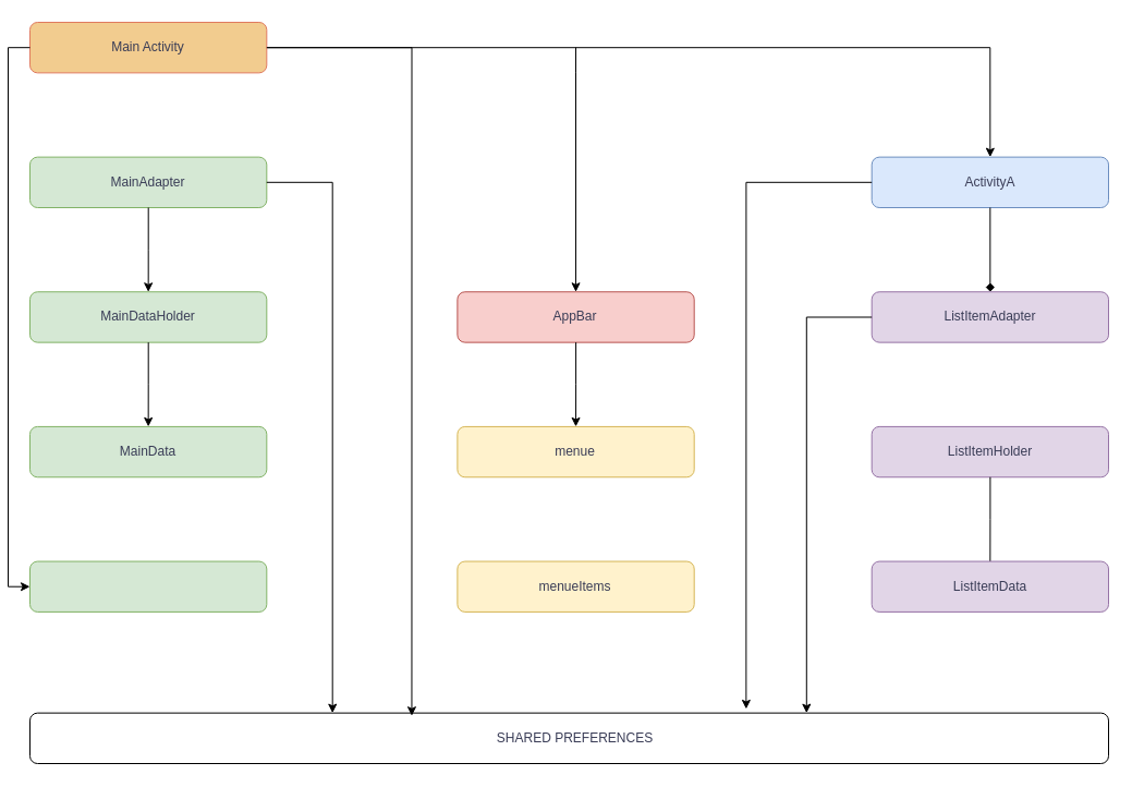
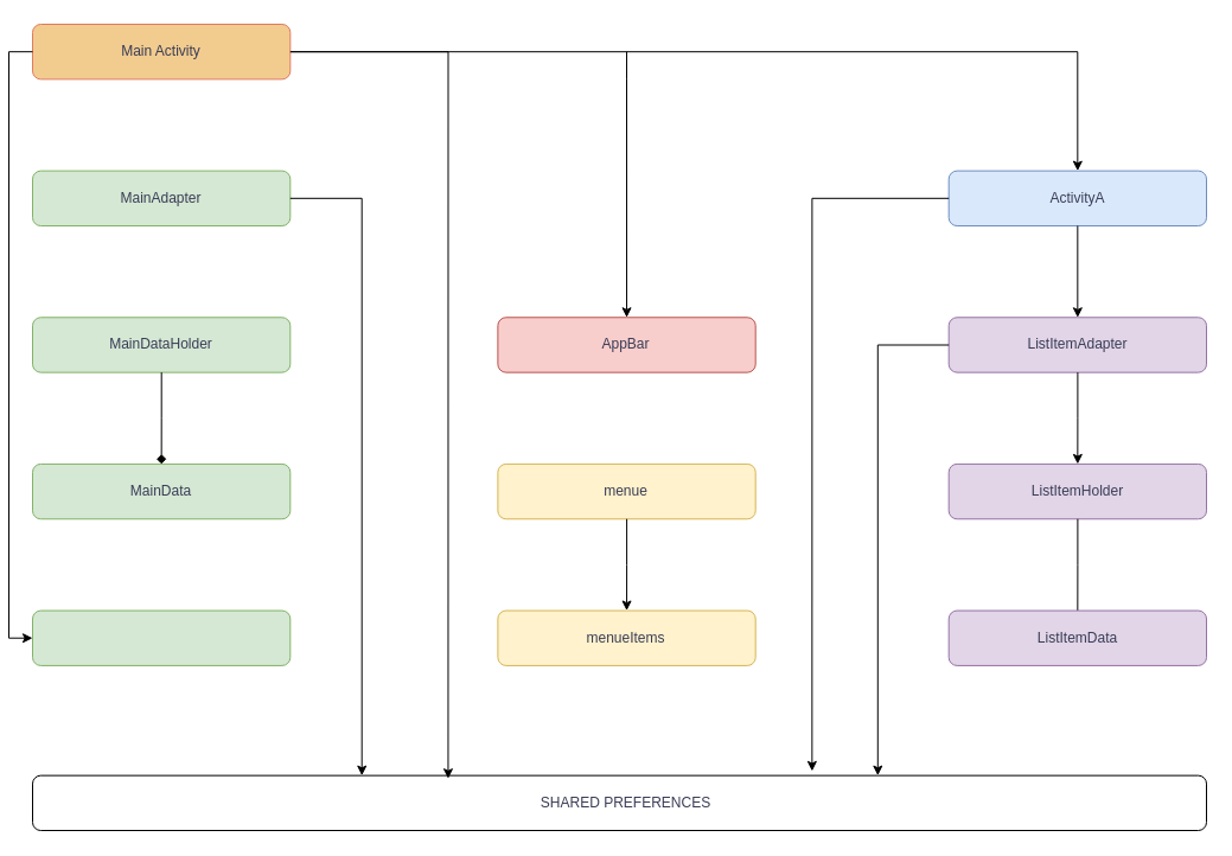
- <mxCell id="15" style="edgeStyle=orthogonalEdgeStyle;rounded=0;orthogonalLoop=1;jettySize=auto;html=1;entryX=0.5;entryY=0;entryDx=0;entryDy=0;" edge="1" parent="2" source="16" target="19"><mxGeometry relative="1" as="geometry" /></mxCell>
- <mxCell id="12" style="edgeStyle=orthogonalEdgeStyle;rounded=0;orthogonalLoop=1;jettySize=auto;html=1;endArrow=diamond;" edge="1" parent="2" source="13" target="30"><mxGeometry relative="1" as="geometry" /></mxCell>
+ <mxCell id="12" style="edgeStyle=orthogonalEdgeStyle;rounded=0;orthogonalLoop=1;jettySize=auto;html=1;" edge="1" parent="2" source="13" target="30"><mxGeometry relative="1" as="geometry" /></mxCell>
- <mxCell id="9" style="edgeStyle=orthogonalEdgeStyle;rounded=0;orthogonalLoop=1;jettySize=auto;html=1;entryX=0.5;entryY=0;entryDx=0;entryDy=0;" edge="1" parent="2" source="10" target="25"><mxGeometry relative="1" as="geometry" /></mxCell>
+ <mxCell id="29" style="edgeStyle=orthogonalEdgeStyle;rounded=0;orthogonalLoop=1;jettySize=auto;html=1;entryX=0.5;entryY=0;entryDx=0;entryDy=0;" edge="1" parent="2" source="30" target="33"><mxGeometry relative="1" as="geometry" /></mxCell>
- <mxCell id="18" style="edgeStyle=orthogonalEdgeStyle;rounded=0;orthogonalLoop=1;jettySize=auto;html=1;entryX=0.5;entryY=0;entryDx=0;entryDy=0;" edge="1" parent="2" source="19" target="21"><mxGeometry relative="1" as="geometry" /></mxCell>
+ <mxCell id="18" style="edgeStyle=orthogonalEdgeStyle;rounded=0;orthogonalLoop=1;jettySize=auto;html=1;entryX=0.5;entryY=0;entryDx=0;entryDy=0;endArrow=diamond;" edge="1" parent="2" source="19" target="21"><mxGeometry relative="1" as="geometry" /></mxCell>
+ <mxCell id="24" style="edgeStyle=orthogonalEdgeStyle;rounded=0;orthogonalLoop=1;jettySize=auto;html=1;entryX=0.5;entryY=0;entryDx=0;entryDy=0;" edge="1" parent="2" source="25" target="27"><mxGeometry relative="1" as="geometry" /></mxCell>
